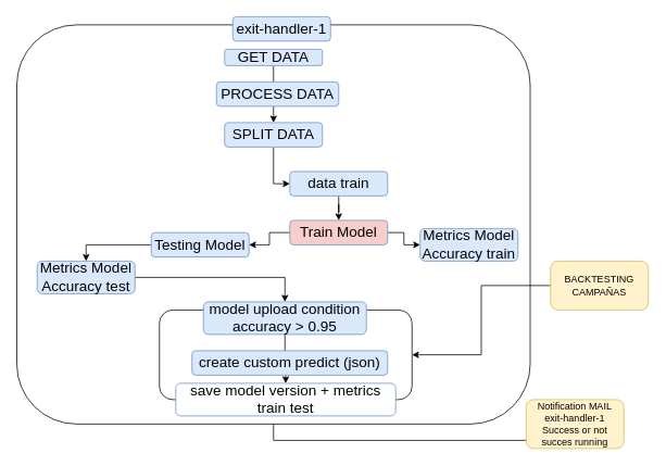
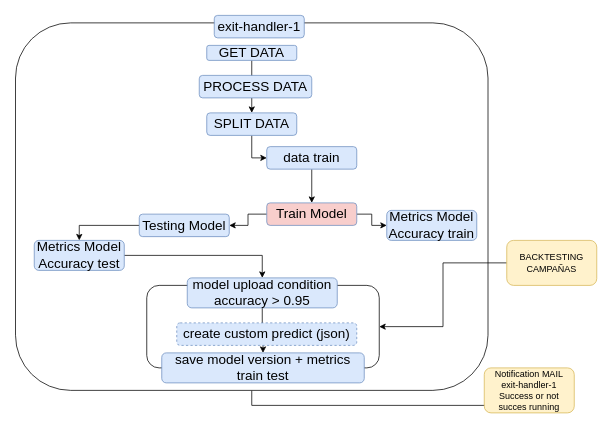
- <mxCell id="11" value="&lt;font style=&quot;font-size: 18px;&quot;&gt;data train&lt;/font&gt;" style="rounded=1;whiteSpace=wrap;html=1;fillColor=#dae8fc;strokeColor=#6c8ebf;" parent="1" vertex="1"><mxGeometry x="355" y="210" width="120" height="30" as="geometry" /></mxCell>
+ <mxCell id="11" value="&lt;font style=&quot;font-size: 18px;&quot;&gt;data train&lt;/font&gt;" style="rounded=1;whiteSpace=wrap;html=1;fillColor=#dae8fc;strokeColor=#6c8ebf;" parent="1" vertex="1"><mxGeometry x="355" y="195" width="120" height="30" as="geometry" /></mxCell>
- <mxCell id="22" value="&lt;font style=&quot;font-size: 18px;&quot;&gt;create custom predict (json)&lt;/font&gt;" style="rounded=1;whiteSpace=wrap;html=1;fillColor=#dae8fc;strokeColor=#6c8ebf;" parent="1" vertex="1"><mxGeometry x="235" y="430" width="240" height="30" as="geometry" /></mxCell>
+ <mxCell id="22" value="&lt;font style=&quot;font-size: 18px;&quot;&gt;create custom predict (json)&lt;/font&gt;" style="rounded=1;whiteSpace=wrap;html=1;fillColor=#dae8fc;strokeColor=#6c8ebf;dashed=1;" parent="1" vertex="1"><mxGeometry x="235" y="430" width="240" height="30" as="geometry" /></mxCell>
- <mxCell id="23" value="&lt;font style=&quot;font-size: 18px;&quot;&gt;save model version + metrics train test&lt;/font&gt;" style="rounded=1;whiteSpace=wrap;html=1;fillColor=#ffffff;strokeColor=#6c8ebf;" parent="1" vertex="1"><mxGeometry x="215" y="470" width="270" height="40" as="geometry" /></mxCell>
+ <mxCell id="23" value="&lt;font style=&quot;font-size: 18px;&quot;&gt;save model version + metrics train test&lt;/font&gt;" style="rounded=1;whiteSpace=wrap;html=1;fillColor=#dae8fc;strokeColor=#6c8ebf;" parent="1" vertex="1"><mxGeometry x="215" y="470" width="270" height="40" as="geometry" /></mxCell>
